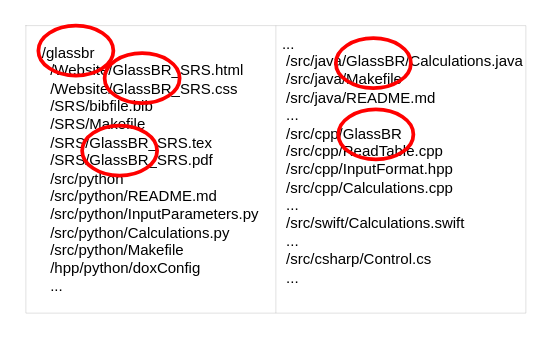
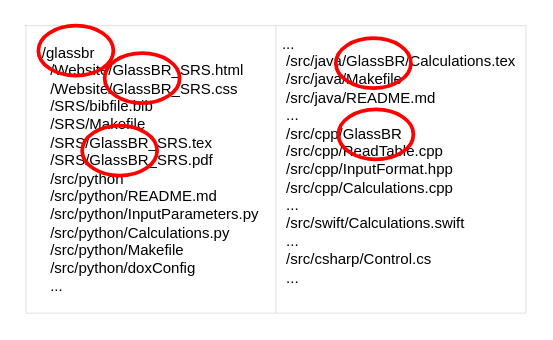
- <mxCell id="4" value="&lt;div style=&quot;text-align: left&quot;&gt;/glassbr&lt;/div&gt;&lt;div style=&quot;text-align: left&quot;&gt;&amp;nbsp; /Website/GlassBR_SRS.html&lt;/div&gt;&lt;div style=&quot;text-align: left&quot;&gt;&amp;nbsp; /Website/GlassBR_SRS.css&lt;/div&gt;&lt;div style=&quot;text-align: left&quot;&gt;&amp;nbsp; /SRS/bibfile.bib&lt;/div&gt;&lt;div style=&quot;text-align: left&quot;&gt;&amp;nbsp; /SRS/Makefile&lt;/div&gt;&lt;div style=&quot;text-align: left&quot;&gt;&amp;nbsp; /SRS/GlassBR_SRS.tex&lt;/div&gt;&lt;div style=&quot;text-align: left&quot;&gt;&amp;nbsp; /SRS/GlassBR_SRS.pdf&lt;/div&gt;&lt;div style=&quot;text-align: left&quot;&gt;&amp;nbsp; /src/python&lt;/div&gt;&lt;div style=&quot;text-align: left&quot;&gt;&amp;nbsp; /src/python/README.md&lt;/div&gt;&lt;div style=&quot;text-align: left&quot;&gt;&amp;nbsp; /src/python/InputParameters.py&lt;br&gt;&lt;/div&gt;&lt;div style=&quot;text-align: left&quot;&gt;&amp;nbsp; /src/python/Calculations.py&lt;br&gt;&lt;/div&gt;&lt;div style=&quot;text-align: left&quot;&gt;&amp;nbsp; /src/python/Makefile&lt;/div&gt;&lt;div style=&quot;text-align: left&quot;&gt;&amp;nbsp; /hpp/python/doxConfig&lt;/div&gt;&lt;div style=&quot;text-align: left&quot;&gt;&amp;nbsp; ...&lt;/div&gt;" style="shape=partialRectangle;html=1;whiteSpace=wrap;connectable=0;overflow=hidden;fillColor=none;top=0;left=0;bottom=0;right=0;" parent="3" vertex="1"><mxGeometry width="200" height="230" as="geometry" /></mxCell>
+ <mxCell id="4" value="&lt;div style=&quot;text-align: left&quot;&gt;/glassbr&lt;/div&gt;&lt;div style=&quot;text-align: left&quot;&gt;&amp;nbsp; /Website/GlassBR_SRS.html&lt;/div&gt;&lt;div style=&quot;text-align: left&quot;&gt;&amp;nbsp; /Website/GlassBR_SRS.css&lt;/div&gt;&lt;div style=&quot;text-align: left&quot;&gt;&amp;nbsp; /SRS/bibfile.bib&lt;/div&gt;&lt;div style=&quot;text-align: left&quot;&gt;&amp;nbsp; /SRS/Makefile&lt;/div&gt;&lt;div style=&quot;text-align: left&quot;&gt;&amp;nbsp; /SRS/GlassBR_SRS.tex&lt;/div&gt;&lt;div style=&quot;text-align: left&quot;&gt;&amp;nbsp; /SRS/GlassBR_SRS.pdf&lt;/div&gt;&lt;div style=&quot;text-align: left&quot;&gt;&amp;nbsp; /src/python&lt;/div&gt;&lt;div style=&quot;text-align: left&quot;&gt;&amp;nbsp; /src/python/README.md&lt;/div&gt;&lt;div style=&quot;text-align: left&quot;&gt;&amp;nbsp; /src/python/InputParameters.py&lt;br&gt;&lt;/div&gt;&lt;div style=&quot;text-align: left&quot;&gt;&amp;nbsp; /src/python/Calculations.py&lt;br&gt;&lt;/div&gt;&lt;div style=&quot;text-align: left&quot;&gt;&amp;nbsp; /src/python/Makefile&lt;/div&gt;&lt;div style=&quot;text-align: left&quot;&gt;&amp;nbsp; /src/python/doxConfig&lt;/div&gt;&lt;div style=&quot;text-align: left&quot;&gt;&amp;nbsp; ...&lt;/div&gt;" style="shape=partialRectangle;html=1;whiteSpace=wrap;connectable=0;overflow=hidden;fillColor=none;top=0;left=0;bottom=0;right=0;" parent="3" vertex="1"><mxGeometry width="200" height="230" as="geometry" /></mxCell>
- <mxCell id="5" value="&lt;div&gt;&amp;nbsp;...&lt;/div&gt;&lt;div&gt;&amp;nbsp;&amp;nbsp;/src/java/GlassBR/Calculations.java&lt;/div&gt;&lt;div&gt;&amp;nbsp;&amp;nbsp;/src/java/Makefile&lt;/div&gt;&lt;div&gt;&amp;nbsp; /src/java/README.md&lt;br&gt;&lt;/div&gt;&lt;div&gt;&amp;nbsp; ...&lt;/div&gt;&lt;div&gt;&amp;nbsp;&amp;nbsp;/src/cpp/GlassBR&lt;/div&gt;&lt;div&gt;&amp;nbsp; /src/cpp/ReadTable.cpp&lt;/div&gt;&lt;div&gt;&amp;nbsp;&amp;nbsp;/src/cpp/InputFormat.hpp&lt;/div&gt;&lt;div&gt;&amp;nbsp; /src/cpp/Calculations.cpp&lt;/div&gt;&lt;div&gt;&amp;nbsp; ...&lt;/div&gt;&lt;div&gt;&amp;nbsp; /src/swift/Calculations.swift&lt;/div&gt;&lt;div&gt;&amp;nbsp; ...&lt;/div&gt;&lt;div&gt;&amp;nbsp; /src/csharp/Control.cs&lt;/div&gt;&lt;div&gt;&amp;nbsp; ...&lt;/div&gt;&lt;div style=&quot;&quot;&gt;&lt;br&gt;&lt;/div&gt;" style="shape=partialRectangle;html=1;whiteSpace=wrap;connectable=0;overflow=hidden;fillColor=none;top=0;left=0;bottom=0;right=0;align=left;" parent="3" vertex="1"><mxGeometry x="200" width="200" height="230" as="geometry" /></mxCell>
+ <mxCell id="5" value="&lt;div&gt;&amp;nbsp;...&lt;/div&gt;&lt;div&gt;&amp;nbsp;&amp;nbsp;/src/java/GlassBR/Calculations.tex&lt;/div&gt;&lt;div&gt;&amp;nbsp;&amp;nbsp;/src/java/Makefile&lt;/div&gt;&lt;div&gt;&amp;nbsp; /src/java/README.md&lt;br&gt;&lt;/div&gt;&lt;div&gt;&amp;nbsp; ...&lt;/div&gt;&lt;div&gt;&amp;nbsp;&amp;nbsp;/src/cpp/GlassBR&lt;/div&gt;&lt;div&gt;&amp;nbsp; /src/cpp/ReadTable.cpp&lt;/div&gt;&lt;div&gt;&amp;nbsp;&amp;nbsp;/src/cpp/InputFormat.hpp&lt;/div&gt;&lt;div&gt;&amp;nbsp; /src/cpp/Calculations.cpp&lt;/div&gt;&lt;div&gt;&amp;nbsp; ...&lt;/div&gt;&lt;div&gt;&amp;nbsp; /src/swift/Calculations.swift&lt;/div&gt;&lt;div&gt;&amp;nbsp; ...&lt;/div&gt;&lt;div&gt;&amp;nbsp; /src/csharp/Control.cs&lt;/div&gt;&lt;div&gt;&amp;nbsp; ...&lt;/div&gt;&lt;div style=&quot;&quot;&gt;&lt;br&gt;&lt;/div&gt;" style="shape=partialRectangle;html=1;whiteSpace=wrap;connectable=0;overflow=hidden;fillColor=none;top=0;left=0;bottom=0;right=0;align=left;" parent="3" vertex="1"><mxGeometry x="200" width="200" height="230" as="geometry" /></mxCell>
